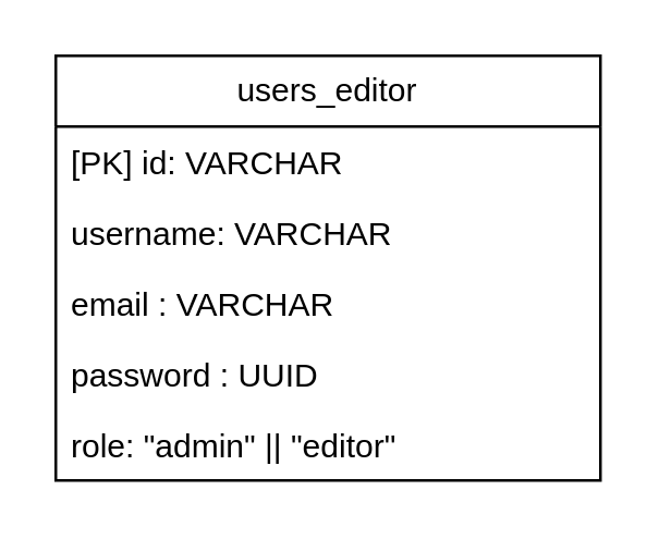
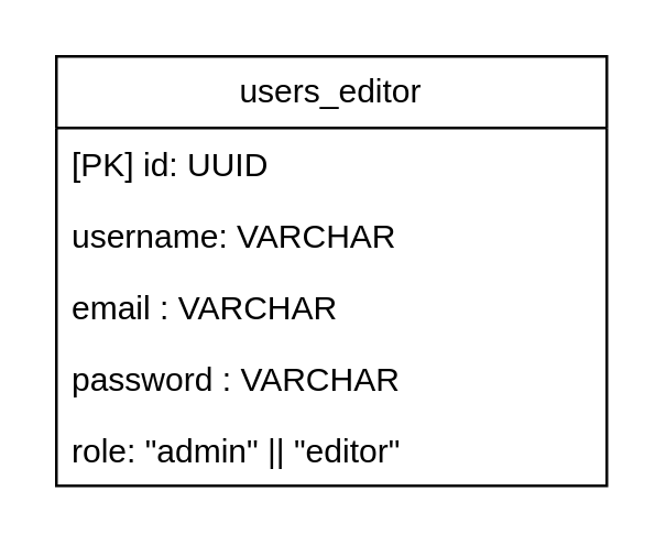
- <mxCell id="3" value="[PK] id: VARCHAR" style="text;strokeColor=none;fillColor=none;align=left;verticalAlign=top;spacingLeft=4;spacingRight=4;overflow=hidden;rotatable=0;points=[[0,0.5],[1,0.5]];portConstraint=eastwest;whiteSpace=wrap;html=1;" vertex="1" parent="2"><mxGeometry y="26" width="200" height="26" as="geometry" /></mxCell>
+ <mxCell id="3" value="[PK] id: UUID" style="text;strokeColor=none;fillColor=none;align=left;verticalAlign=top;spacingLeft=4;spacingRight=4;overflow=hidden;rotatable=0;points=[[0,0.5],[1,0.5]];portConstraint=eastwest;whiteSpace=wrap;html=1;" vertex="1" parent="2"><mxGeometry y="26" width="200" height="26" as="geometry" /></mxCell>
- <mxCell id="6" value="password : UUID" style="text;strokeColor=none;fillColor=none;align=left;verticalAlign=top;spacingLeft=4;spacingRight=4;overflow=hidden;rotatable=0;points=[[0,0.5],[1,0.5]];portConstraint=eastwest;whiteSpace=wrap;html=1;" vertex="1" parent="2"><mxGeometry y="104" width="200" height="26" as="geometry" /></mxCell>
+ <mxCell id="6" value="password : VARCHAR" style="text;strokeColor=none;fillColor=none;align=left;verticalAlign=top;spacingLeft=4;spacingRight=4;overflow=hidden;rotatable=0;points=[[0,0.5],[1,0.5]];portConstraint=eastwest;whiteSpace=wrap;html=1;" vertex="1" parent="2"><mxGeometry y="104" width="200" height="26" as="geometry" /></mxCell>
